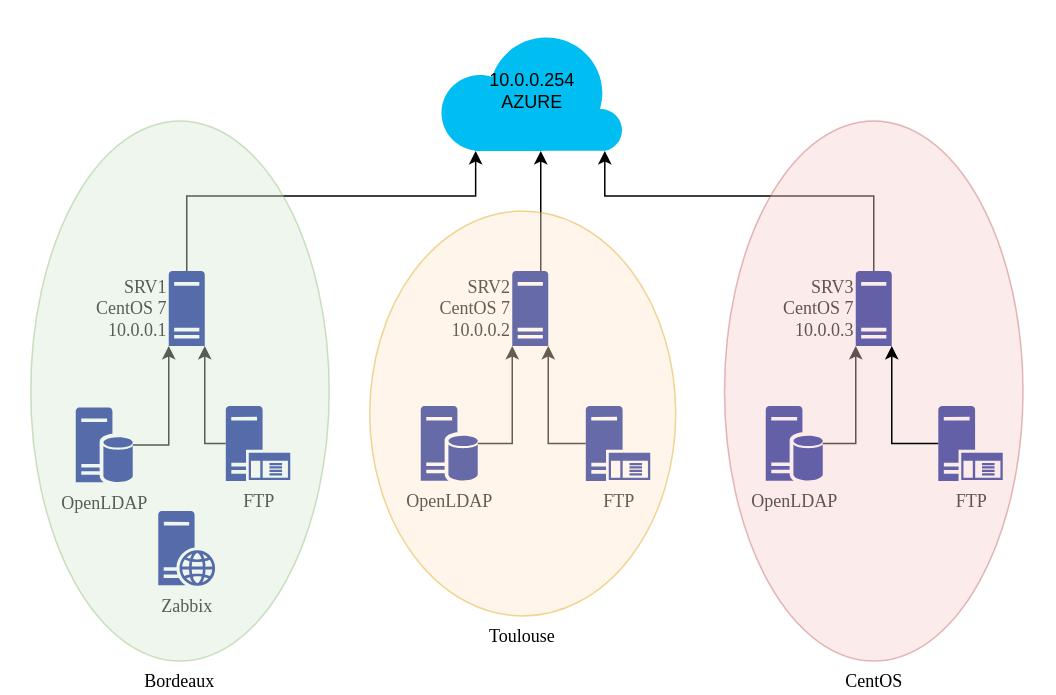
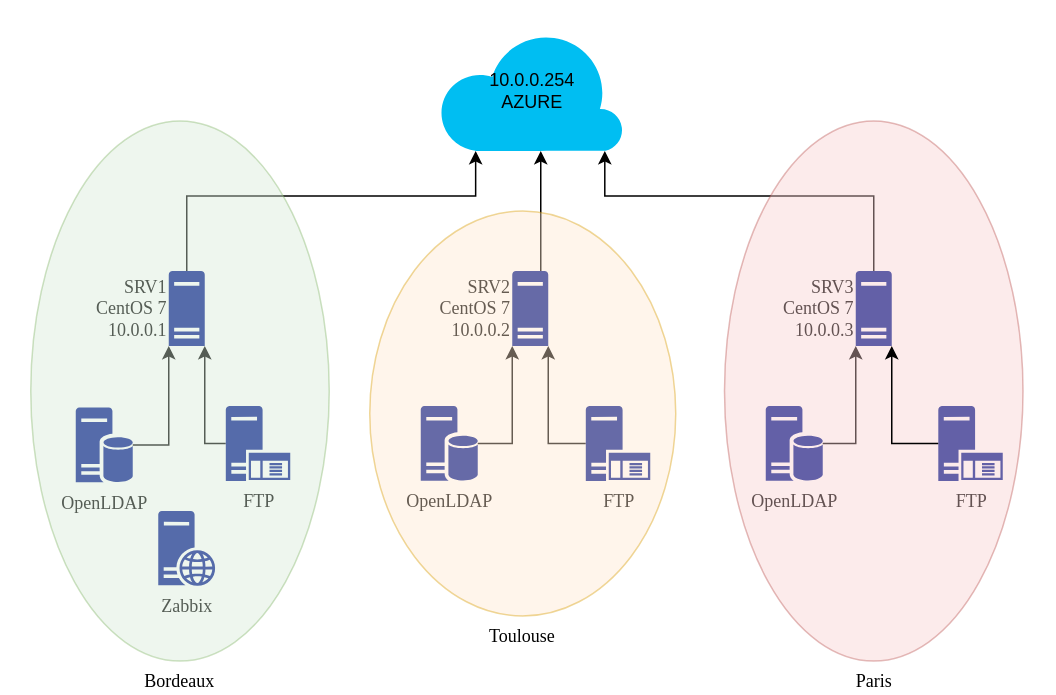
- <mxCell id="23" value="CentOS" style="ellipse;whiteSpace=wrap;html=1;fillColor=#f8cecc;strokeColor=#b85450;opacity=40;labelPosition=center;verticalLabelPosition=bottom;align=center;verticalAlign=top;fontFamily=Tahoma;" vertex="1" parent="1"><mxGeometry x="482.5" y="80" width="199" height="360" as="geometry" /></mxCell>
+ <mxCell id="23" value="Paris" style="ellipse;whiteSpace=wrap;html=1;fillColor=#f8cecc;strokeColor=#b85450;opacity=40;labelPosition=center;verticalLabelPosition=bottom;align=center;verticalAlign=top;fontFamily=Tahoma;" vertex="1" parent="1"><mxGeometry x="482.5" y="80" width="199" height="360" as="geometry" /></mxCell>
